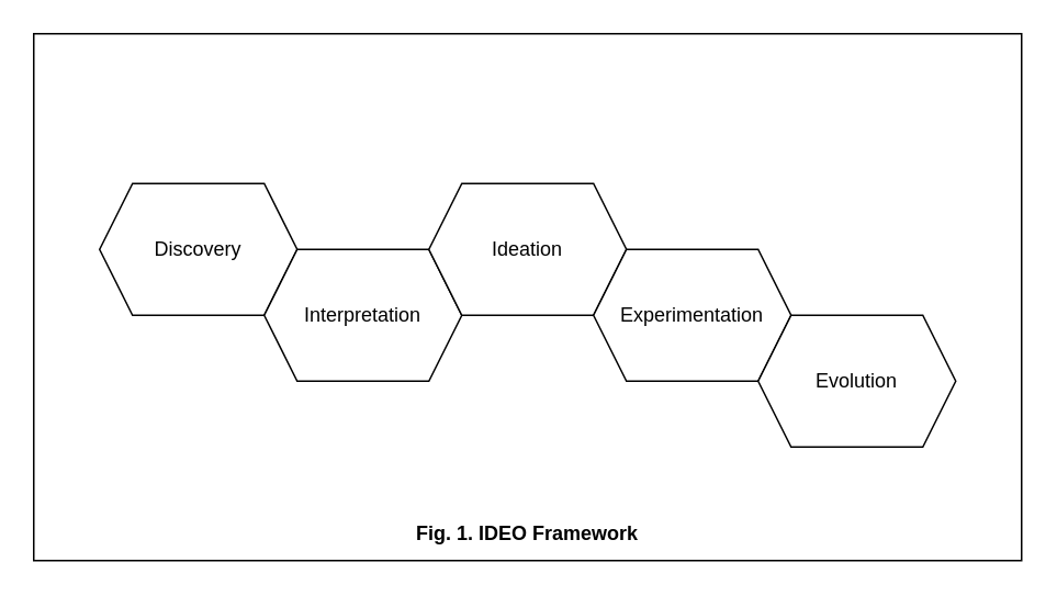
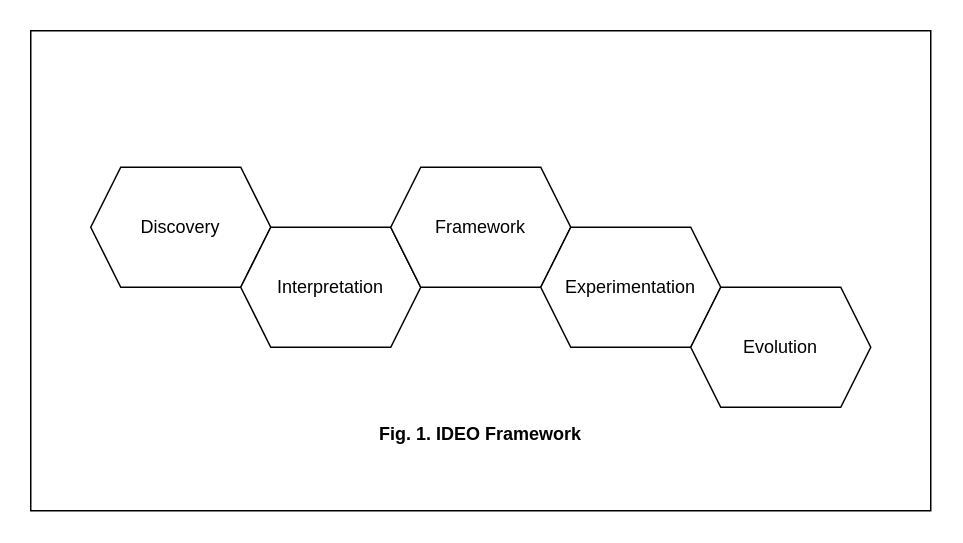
- <mxCell id="4" value="Ideation" style="shape=hexagon;perimeter=hexagonPerimeter2;whiteSpace=wrap;html=1;fixedSize=1;" vertex="1" parent="1"><mxGeometry x="260" y="111" width="120" height="80" as="geometry" /></mxCell>
+ <mxCell id="4" value="Framework" style="shape=hexagon;perimeter=hexagonPerimeter2;whiteSpace=wrap;html=1;fixedSize=1;" vertex="1" parent="1"><mxGeometry x="260" y="111" width="120" height="80" as="geometry" /></mxCell>
- <mxCell id="8" value="Fig. 1. IDEO Framework" style="text;html=1;strokeColor=none;fillColor=none;align=center;verticalAlign=middle;whiteSpace=wrap;rounded=0;fontStyle=1" vertex="1" parent="1"><mxGeometry x="240" y="309" width="160" height="30" as="geometry" /></mxCell>
+ <mxCell id="8" value="Fig. 1. IDEO Framework" style="text;html=1;strokeColor=none;fillColor=none;align=center;verticalAlign=middle;whiteSpace=wrap;rounded=0;fontStyle=1" vertex="1" parent="1"><mxGeometry x="240" y="274" width="160" height="30" as="geometry" /></mxCell>
